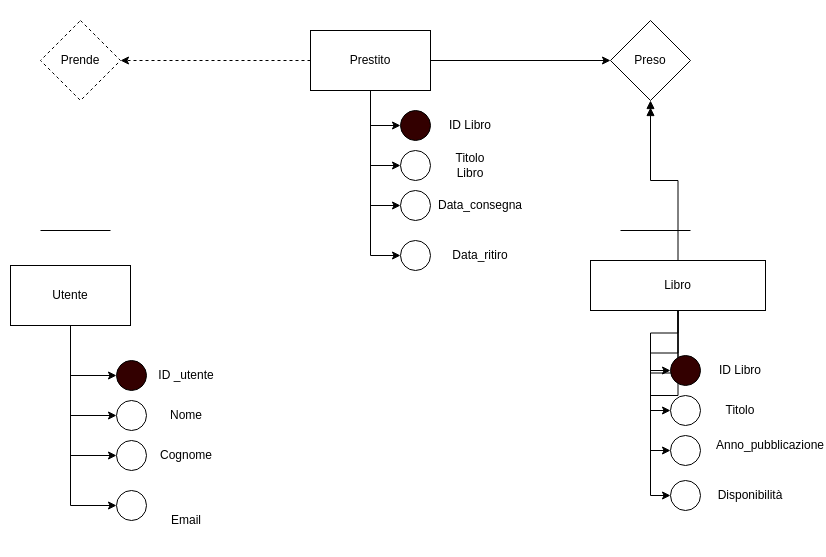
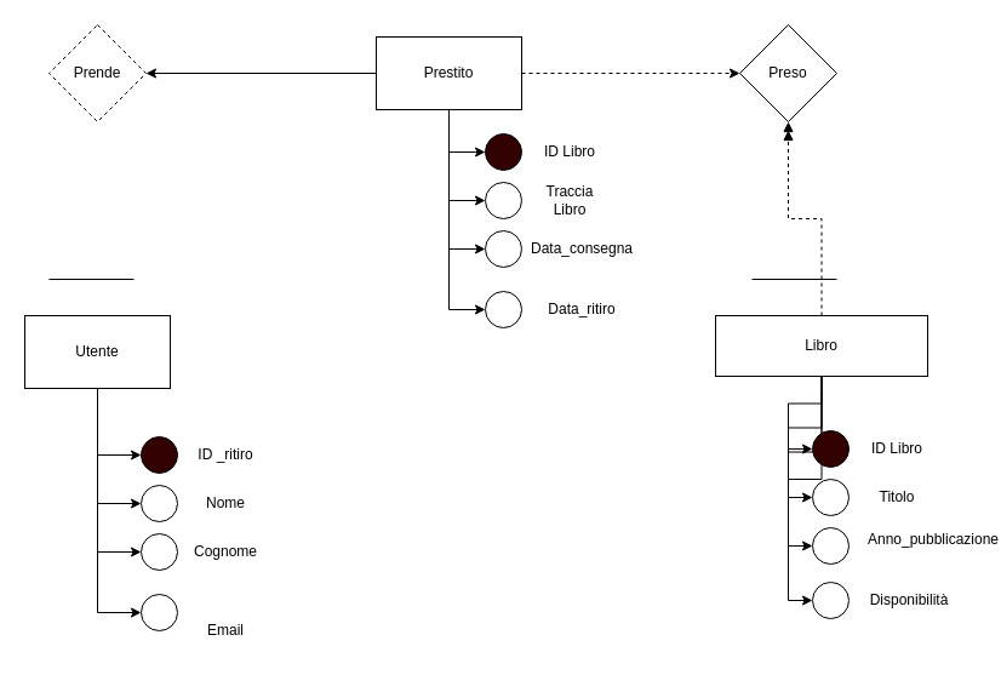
- <mxCell id="13" style="edgeStyle=orthogonalEdgeStyle;rounded=0;orthogonalLoop=1;jettySize=auto;html=1;entryX=1;entryY=0.5;entryDx=0;entryDy=0;dashed=1;" parent="1" source="19" target="20" edge="1"><mxGeometry relative="1" as="geometry" /></mxCell>
+ <mxCell id="13" style="edgeStyle=orthogonalEdgeStyle;rounded=0;orthogonalLoop=1;jettySize=auto;html=1;entryX=1;entryY=0.5;entryDx=0;entryDy=0;" parent="1" source="19" target="20" edge="1"><mxGeometry relative="1" as="geometry" /></mxCell>
- <mxCell id="14" style="edgeStyle=orthogonalEdgeStyle;rounded=0;orthogonalLoop=1;jettySize=auto;html=1;entryX=0;entryY=0.5;entryDx=0;entryDy=0;" parent="1" source="19" target="21" edge="1"><mxGeometry relative="1" as="geometry" /></mxCell>
+ <mxCell id="14" style="edgeStyle=orthogonalEdgeStyle;rounded=0;orthogonalLoop=1;jettySize=auto;html=1;entryX=0;entryY=0.5;entryDx=0;entryDy=0;dashed=1;" parent="1" source="19" target="21" edge="1"><mxGeometry relative="1" as="geometry" /></mxCell>
- <mxCell id="45" value="Titolo Libro" style="text;html=1;align=center;verticalAlign=middle;whiteSpace=wrap;rounded=0;" parent="1" vertex="1"><mxGeometry x="440" y="150" width="60" height="30" as="geometry" /></mxCell>
+ <mxCell id="45" value="Traccia Libro" style="text;html=1;align=center;verticalAlign=middle;whiteSpace=wrap;rounded=0;" parent="1" vertex="1"><mxGeometry x="440" y="150" width="60" height="30" as="geometry" /></mxCell>
- <mxCell id="7" style="edgeStyle=orthogonalEdgeStyle;rounded=0;orthogonalLoop=1;jettySize=auto;html=1;entryX=0.5;entryY=1;entryDx=0;entryDy=0;endArrow=doubleBlock;endFill=1;" parent="1" source="12" target="21" edge="1"><mxGeometry relative="1" as="geometry" /></mxCell>
+ <mxCell id="7" style="edgeStyle=orthogonalEdgeStyle;rounded=0;orthogonalLoop=1;jettySize=auto;html=1;entryX=0.5;entryY=1;entryDx=0;entryDy=0;endArrow=doubleBlock;endFill=1;dashed=1;" parent="1" source="12" target="21" edge="1"><mxGeometry relative="1" as="geometry" /></mxCell>
- <mxCell id="6" value="Utente" style="rounded=0;whiteSpace=wrap;html=1;" parent="1" vertex="1"><mxGeometry x="10" y="265" width="120" height="60" as="geometry" /></mxCell>
+ <mxCell id="6" value="Utente" style="rounded=0;whiteSpace=wrap;html=1;" parent="1" vertex="1"><mxGeometry x="20" y="260" width="120" height="60" as="geometry" /></mxCell>
- <mxCell id="28" value="ID _utente" style="text;html=1;align=center;verticalAlign=middle;whiteSpace=wrap;rounded=0;" parent="1" vertex="1"><mxGeometry x="156" y="360" width="60" height="30" as="geometry" /></mxCell>
+ <mxCell id="28" value="ID _ritiro" style="text;html=1;align=center;verticalAlign=middle;whiteSpace=wrap;rounded=0;" parent="1" vertex="1"><mxGeometry x="156" y="360" width="60" height="30" as="geometry" /></mxCell>
